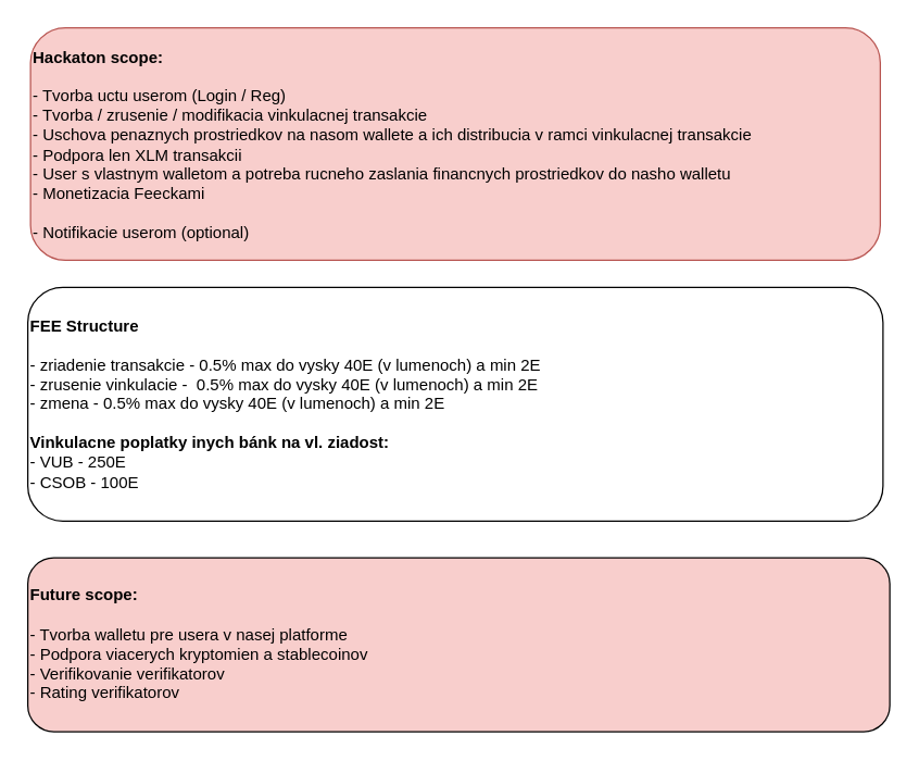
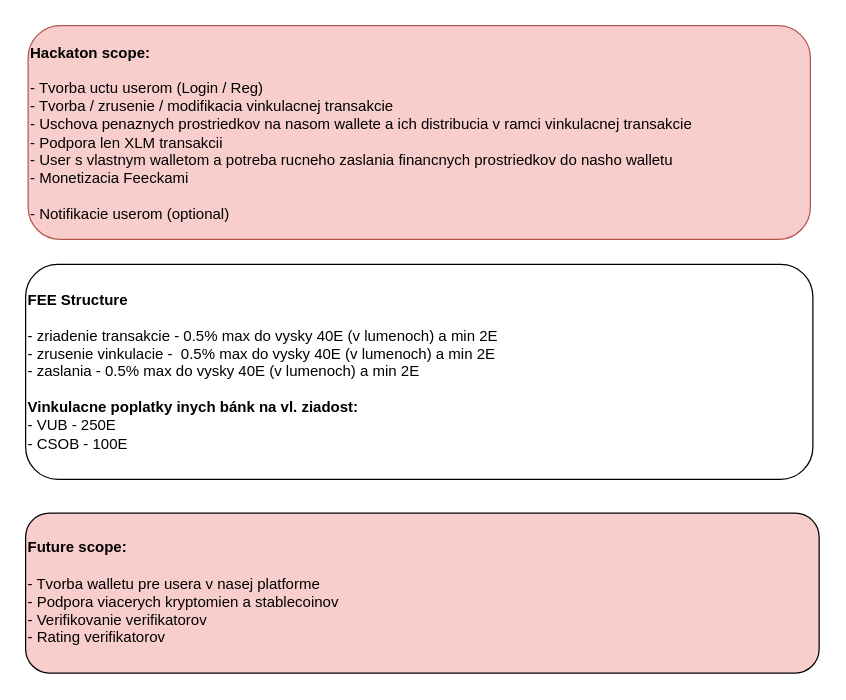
- <mxCell id="4" value="&lt;b&gt;FEE Structure&lt;br&gt;&lt;/b&gt;&lt;br&gt;- zriadenie transakcie - 0.5% max do vysky 40E (v lumenoch) a min 2E&lt;br&gt;- zrusenie vinkulacie -&amp;nbsp; 0.5% max do vysky 40E (v lumenoch) a min 2E&lt;br&gt;- zmena - 0.5% max do vysky 40E (v lumenoch) a min 2E&lt;br&gt;&lt;br&gt;&lt;b&gt;Vinkulacne poplatky inych bánk na vl. ziadost:&lt;/b&gt;&lt;br&gt;- VUB - 250E&lt;br&gt;- CSOB - 100E" style="rounded=1;whiteSpace=wrap;html=1;align=left;glass=0;" vertex="1" parent="1"><mxGeometry x="20" y="211" width="630" height="172" as="geometry" /></mxCell>
+ <mxCell id="4" value="&lt;b&gt;FEE Structure&lt;br&gt;&lt;/b&gt;&lt;br&gt;- zriadenie transakcie - 0.5% max do vysky 40E (v lumenoch) a min 2E&lt;br&gt;- zrusenie vinkulacie -&amp;nbsp; 0.5% max do vysky 40E (v lumenoch) a min 2E&lt;br&gt;- zaslania - 0.5% max do vysky 40E (v lumenoch) a min 2E&lt;br&gt;&lt;br&gt;&lt;b&gt;Vinkulacne poplatky inych bánk na vl. ziadost:&lt;/b&gt;&lt;br&gt;- VUB - 250E&lt;br&gt;- CSOB - 100E" style="rounded=1;whiteSpace=wrap;html=1;align=left;glass=0;" vertex="1" parent="1"><mxGeometry x="20" y="211" width="630" height="172" as="geometry" /></mxCell>
